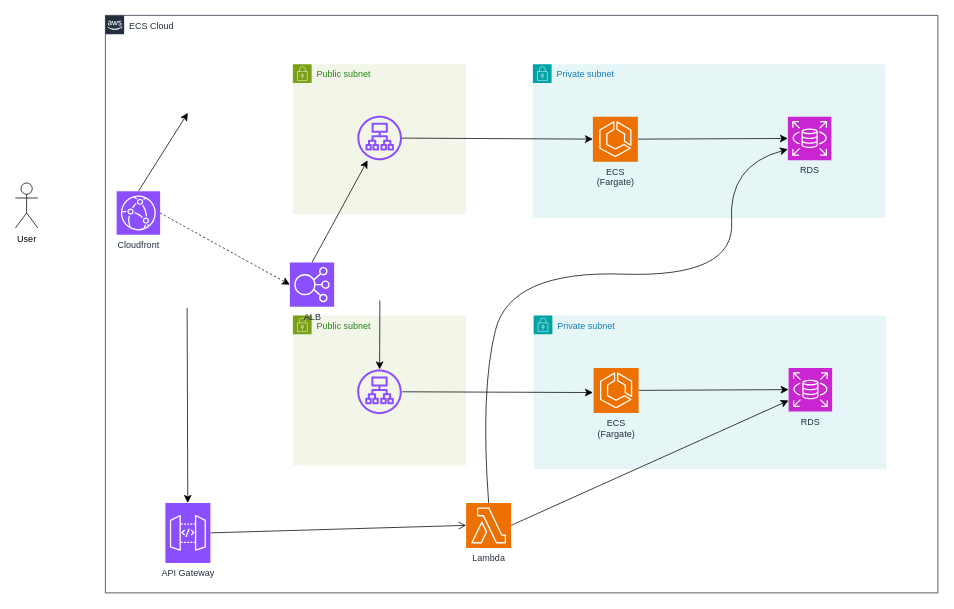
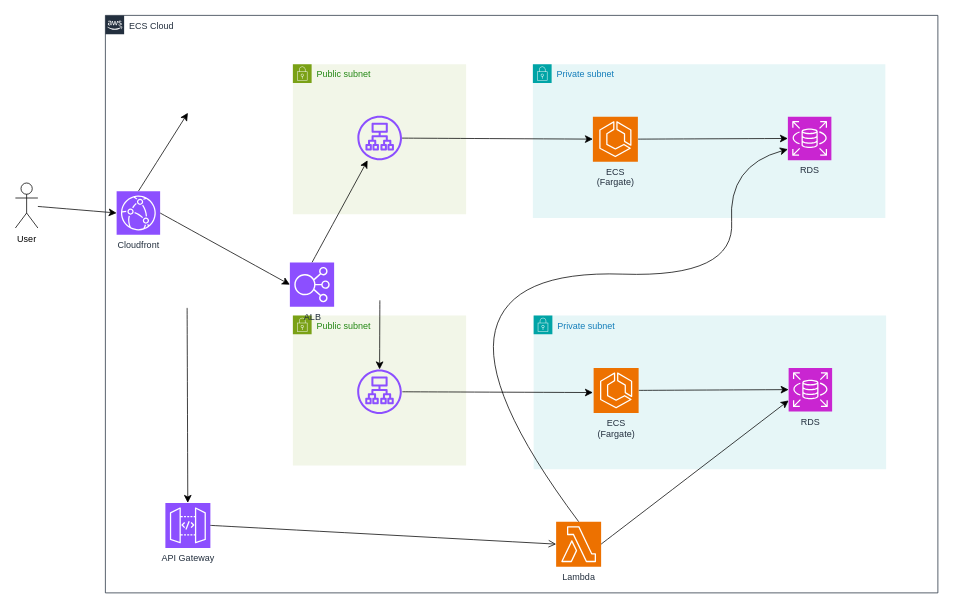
+ <mxCell id="22" style="edgeStyle=none;curved=1;rounded=0;orthogonalLoop=1;jettySize=auto;html=1;entryX=0;entryY=0.5;entryDx=0;entryDy=0;entryPerimeter=0;fontSize=12;startSize=8;endSize=8;" edge="1" parent="1" source="12" target="15"><mxGeometry relative="1" as="geometry" /></mxCell>
- <mxCell id="23" style="edgeStyle=none;curved=1;rounded=0;orthogonalLoop=1;jettySize=auto;html=1;exitX=1;exitY=0.5;exitDx=0;exitDy=0;exitPerimeter=0;entryX=0;entryY=0.5;entryDx=0;entryDy=0;entryPerimeter=0;fontSize=12;startSize=8;endSize=8;dashed=1;" edge="1" parent="1" source="15" target="20"><mxGeometry relative="1" as="geometry" /></mxCell>
+ <mxCell id="23" style="edgeStyle=none;curved=1;rounded=0;orthogonalLoop=1;jettySize=auto;html=1;exitX=1;exitY=0.5;exitDx=0;exitDy=0;exitPerimeter=0;entryX=0;entryY=0.5;entryDx=0;entryDy=0;entryPerimeter=0;fontSize=12;startSize=8;endSize=8;" edge="1" parent="1" source="15" target="20"><mxGeometry relative="1" as="geometry" /></mxCell>
- <mxCell id="17" value="Lambda" style="sketch=0;points=[[0,0,0],[0.25,0,0],[0.5,0,0],[0.75,0,0],[1,0,0],[0,1,0],[0.25,1,0],[0.5,1,0],[0.75,1,0],[1,1,0],[0,0.25,0],[0,0.5,0],[0,0.75,0],[1,0.25,0],[1,0.5,0],[1,0.75,0]];outlineConnect=0;fontColor=#232F3E;fillColor=#ED7100;strokeColor=#ffffff;dashed=0;verticalLabelPosition=bottom;verticalAlign=top;align=center;html=1;fontSize=12;fontStyle=0;aspect=fixed;shape=mxgraph.aws4.resourceIcon;resIcon=mxgraph.aws4.lambda;" parent="1" vertex="1"><mxGeometry x="621" y="670" width="60" height="60" as="geometry" /></mxCell>
+ <mxCell id="17" value="Lambda" style="sketch=0;points=[[0,0,0],[0.25,0,0],[0.5,0,0],[0.75,0,0],[1,0,0],[0,1,0],[0.25,1,0],[0.5,1,0],[0.75,1,0],[1,1,0],[0,0.25,0],[0,0.5,0],[0,0.75,0],[1,0.25,0],[1,0.5,0],[1,0.75,0]];outlineConnect=0;fontColor=#232F3E;fillColor=#ED7100;strokeColor=#ffffff;dashed=0;verticalLabelPosition=bottom;verticalAlign=top;align=center;html=1;fontSize=12;fontStyle=0;aspect=fixed;shape=mxgraph.aws4.resourceIcon;resIcon=mxgraph.aws4.lambda;" parent="1" vertex="1"><mxGeometry x="741" y="695" width="60" height="60" as="geometry" /></mxCell>
- <mxCell id="16" value="API Gateway" style="sketch=0;points=[[0,0,0],[0.25,0,0],[0.5,0,0],[0.75,0,0],[1,0,0],[0,1,0],[0.25,1,0],[0.5,1,0],[0.75,1,0],[1,1,0],[0,0.25,0],[0,0.5,0],[0,0.75,0],[1,0.25,0],[1,0.5,0],[1,0.75,0]];outlineConnect=0;fontColor=#232F3E;fillColor=#8C4FFF;strokeColor=#ffffff;dashed=0;verticalLabelPosition=bottom;verticalAlign=top;align=center;html=1;fontSize=12;fontStyle=0;aspect=fixed;shape=mxgraph.aws4.resourceIcon;resIcon=mxgraph.aws4.api_gateway;" parent="1" vertex="1"><mxGeometry x="220" y="670" width="60" height="80" as="geometry" /></mxCell>
+ <mxCell id="16" value="API Gateway" style="sketch=0;points=[[0,0,0],[0.25,0,0],[0.5,0,0],[0.75,0,0],[1,0,0],[0,1,0],[0.25,1,0],[0.5,1,0],[0.75,1,0],[1,1,0],[0,0.25,0],[0,0.5,0],[0,0.75,0],[1,0.25,0],[1,0.5,0],[1,0.75,0]];outlineConnect=0;fontColor=#232F3E;fillColor=#8C4FFF;strokeColor=#ffffff;dashed=0;verticalLabelPosition=bottom;verticalAlign=top;align=center;html=1;fontSize=12;fontStyle=0;aspect=fixed;shape=mxgraph.aws4.resourceIcon;resIcon=mxgraph.aws4.api_gateway;" parent="1" vertex="1"><mxGeometry x="220" y="670" width="60" height="60" as="geometry" /></mxCell>
